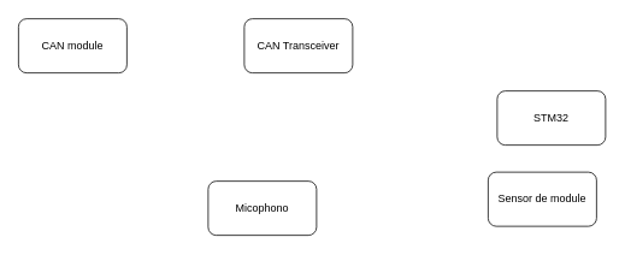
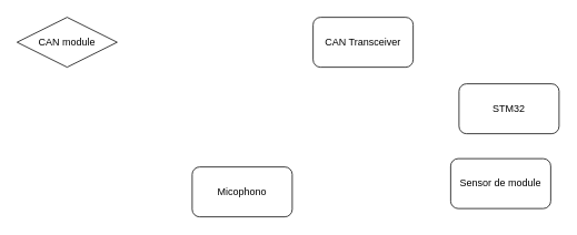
- <mxCell id="6" value="CAN module" style="rounded=1;whiteSpace=wrap;html=1;" parent="1" vertex="1"><mxGeometry x="20" y="20" width="120" height="60" as="geometry" /></mxCell>
+ <mxCell id="6" value="CAN module" style="rhombus;whiteSpace=wrap;html=1;" parent="1" vertex="1"><mxGeometry x="20" y="20" width="120" height="60" as="geometry" /></mxCell>
- <mxCell id="5" value="CAN Transceiver" style="rounded=1;whiteSpace=wrap;html=1;" parent="1" vertex="1"><mxGeometry x="270" y="20" width="120" height="60" as="geometry" /></mxCell>
+ <mxCell id="5" value="CAN Transceiver" style="rounded=1;whiteSpace=wrap;html=1;" parent="1" vertex="1"><mxGeometry x="375" y="20" width="120" height="60" as="geometry" /></mxCell>
